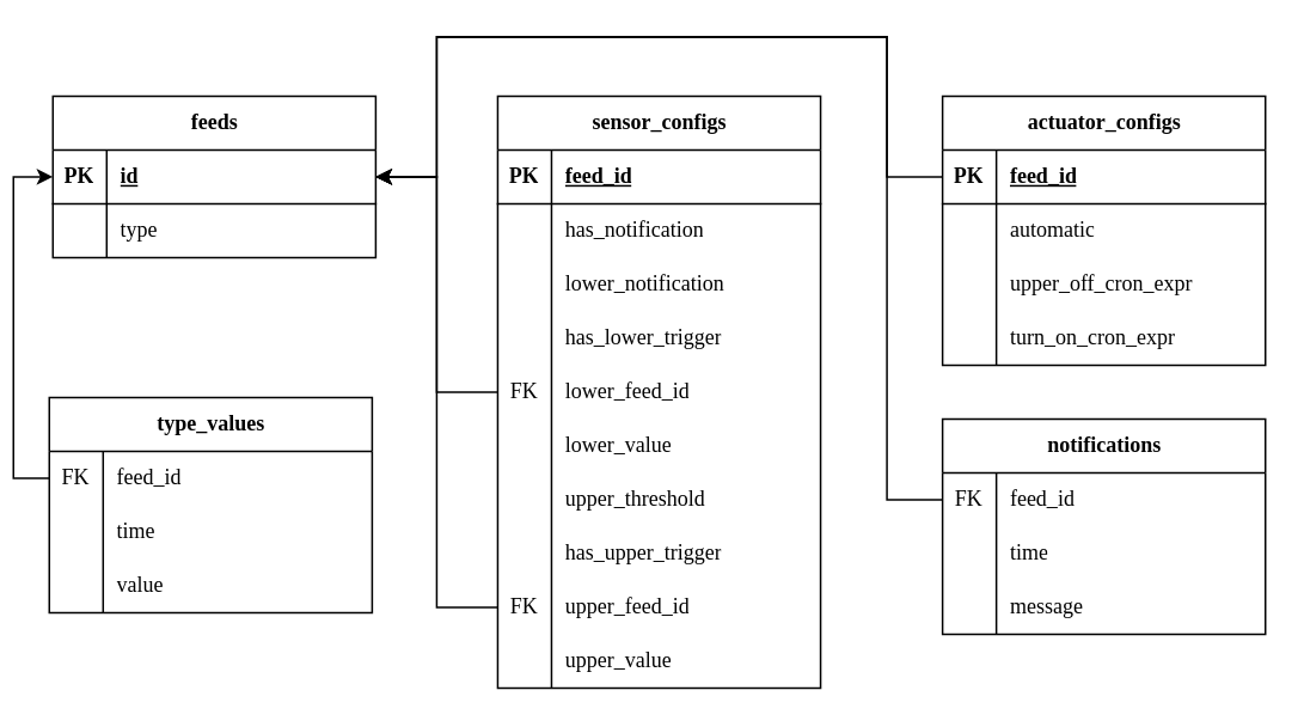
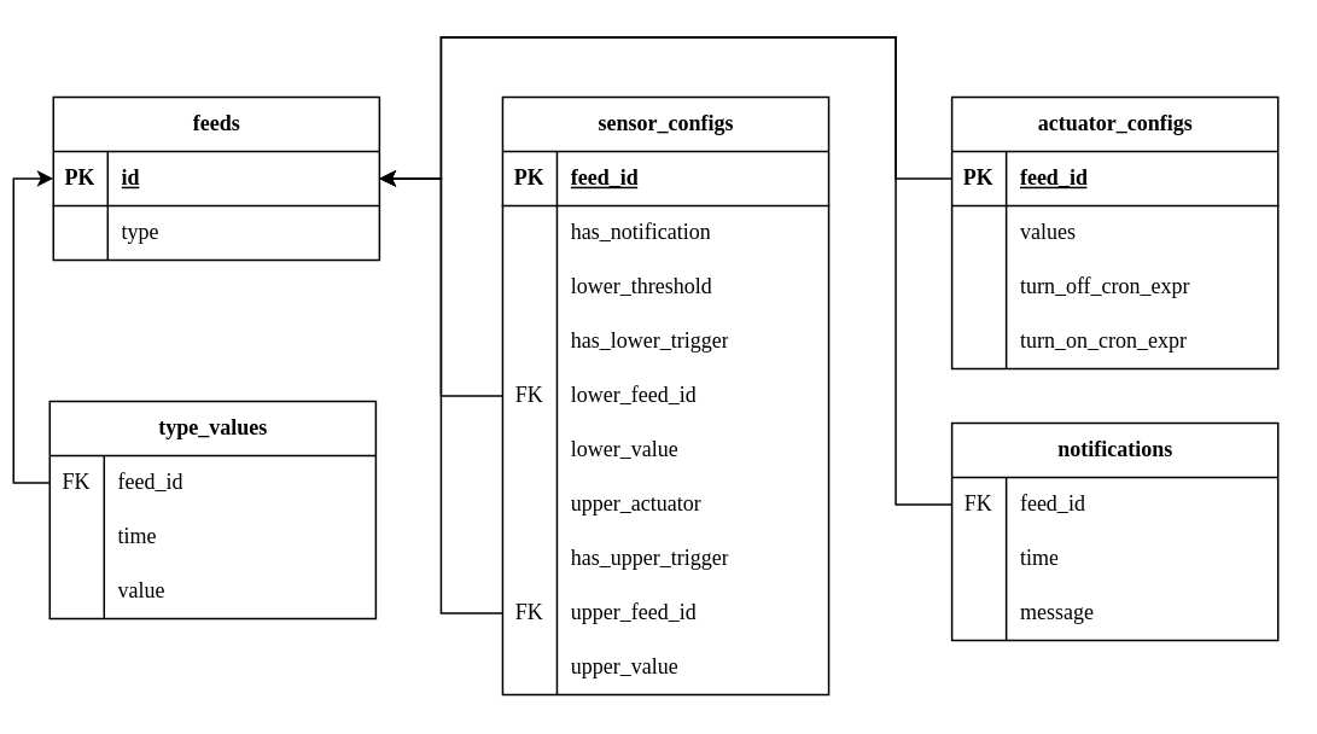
- <mxCell id="56" value="automatic" style="shape=partialRectangle;connectable=0;fillColor=none;top=0;left=0;bottom=0;right=0;align=left;spacingLeft=6;overflow=hidden;whiteSpace=wrap;html=1;fontFamily=Iosevka;" parent="54" vertex="1"><mxGeometry x="30" width="150" height="30" as="geometry"><mxRectangle width="150" height="30" as="alternateBounds" /></mxGeometry></mxCell>
+ <mxCell id="56" value="values" style="shape=partialRectangle;connectable=0;fillColor=none;top=0;left=0;bottom=0;right=0;align=left;spacingLeft=6;overflow=hidden;whiteSpace=wrap;html=1;fontFamily=Iosevka;" parent="54" vertex="1"><mxGeometry x="30" width="150" height="30" as="geometry"><mxRectangle width="150" height="30" as="alternateBounds" /></mxGeometry></mxCell>
- <mxCell id="28" value="&lt;div&gt;lower_notification&lt;/div&gt;" style="shape=partialRectangle;connectable=0;fillColor=none;top=0;left=0;bottom=0;right=0;align=left;spacingLeft=6;overflow=hidden;whiteSpace=wrap;html=1;fontFamily=Iosevka;" parent="26" vertex="1"><mxGeometry x="30" width="150" height="30" as="geometry"><mxRectangle width="150" height="30" as="alternateBounds" /></mxGeometry></mxCell>
+ <mxCell id="28" value="&lt;div&gt;lower_threshold&lt;/div&gt;" style="shape=partialRectangle;connectable=0;fillColor=none;top=0;left=0;bottom=0;right=0;align=left;spacingLeft=6;overflow=hidden;whiteSpace=wrap;html=1;fontFamily=Iosevka;" parent="26" vertex="1"><mxGeometry x="30" width="150" height="30" as="geometry"><mxRectangle width="150" height="30" as="alternateBounds" /></mxGeometry></mxCell>
- <mxCell id="59" value="&lt;div&gt;upper_off_cron_expr&lt;/div&gt;" style="shape=partialRectangle;connectable=0;fillColor=none;top=0;left=0;bottom=0;right=0;align=left;spacingLeft=6;overflow=hidden;whiteSpace=wrap;html=1;fontFamily=Iosevka;" parent="57" vertex="1"><mxGeometry x="30" width="150" height="30" as="geometry"><mxRectangle width="150" height="30" as="alternateBounds" /></mxGeometry></mxCell>
+ <mxCell id="59" value="&lt;div&gt;turn_off_cron_expr&lt;/div&gt;" style="shape=partialRectangle;connectable=0;fillColor=none;top=0;left=0;bottom=0;right=0;align=left;spacingLeft=6;overflow=hidden;whiteSpace=wrap;html=1;fontFamily=Iosevka;" parent="57" vertex="1"><mxGeometry x="30" width="150" height="30" as="geometry"><mxRectangle width="150" height="30" as="alternateBounds" /></mxGeometry></mxCell>
- <mxCell id="40" value="&lt;div&gt;upper_threshold&lt;/div&gt;" style="shape=partialRectangle;connectable=0;fillColor=none;top=0;left=0;bottom=0;right=0;align=left;spacingLeft=6;overflow=hidden;whiteSpace=wrap;html=1;fontFamily=Iosevka;" parent="38" vertex="1"><mxGeometry x="30" width="150" height="30" as="geometry"><mxRectangle width="150" height="30" as="alternateBounds" /></mxGeometry></mxCell>
+ <mxCell id="40" value="&lt;div&gt;upper_actuator&lt;/div&gt;" style="shape=partialRectangle;connectable=0;fillColor=none;top=0;left=0;bottom=0;right=0;align=left;spacingLeft=6;overflow=hidden;whiteSpace=wrap;html=1;fontFamily=Iosevka;" parent="38" vertex="1"><mxGeometry x="30" width="150" height="30" as="geometry"><mxRectangle width="150" height="30" as="alternateBounds" /></mxGeometry></mxCell>
